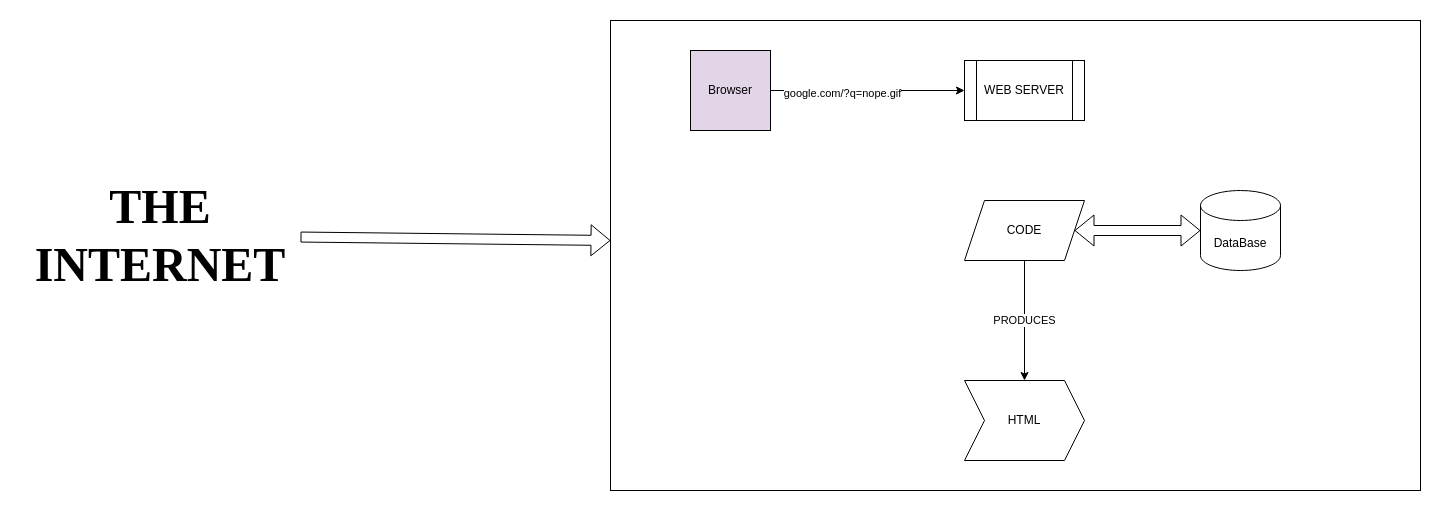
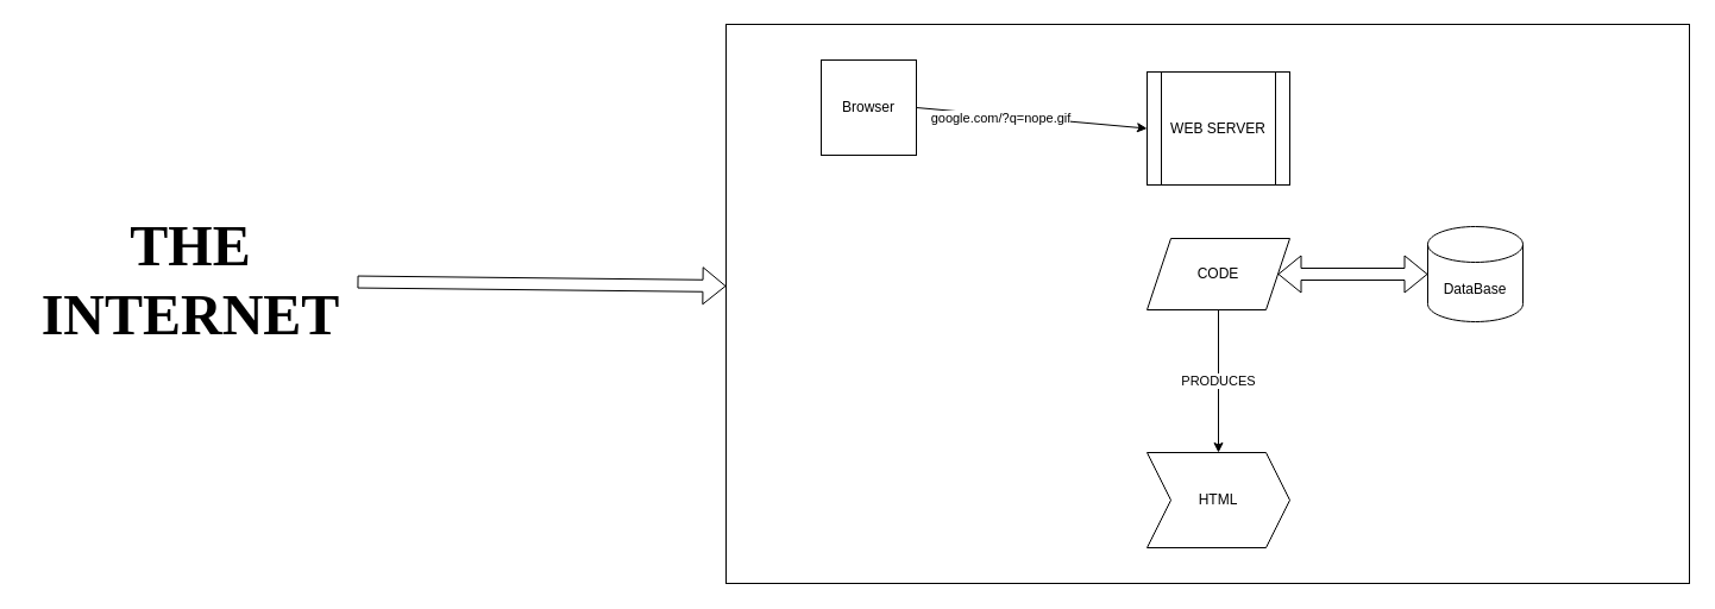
- <mxCell id="3" value="Browser" style="whiteSpace=wrap;html=1;aspect=fixed;fillColor=#e1d5e7;" parent="1" vertex="1"><mxGeometry x="690" y="50" width="80" height="80" as="geometry" /></mxCell>
+ <mxCell id="3" value="Browser" style="whiteSpace=wrap;html=1;aspect=fixed;" parent="1" vertex="1"><mxGeometry x="690" y="50" width="80" height="80" as="geometry" /></mxCell>
- <mxCell id="6" value="WEB SERVER" style="shape=process;whiteSpace=wrap;html=1;backgroundOutline=1;" parent="1" vertex="1"><mxGeometry x="964" y="60" width="120" height="60" as="geometry" /></mxCell>
+ <mxCell id="6" value="WEB SERVER" style="shape=process;whiteSpace=wrap;html=1;backgroundOutline=1;" parent="1" vertex="1"><mxGeometry x="964" y="60" width="120" height="95" as="geometry" /></mxCell>
